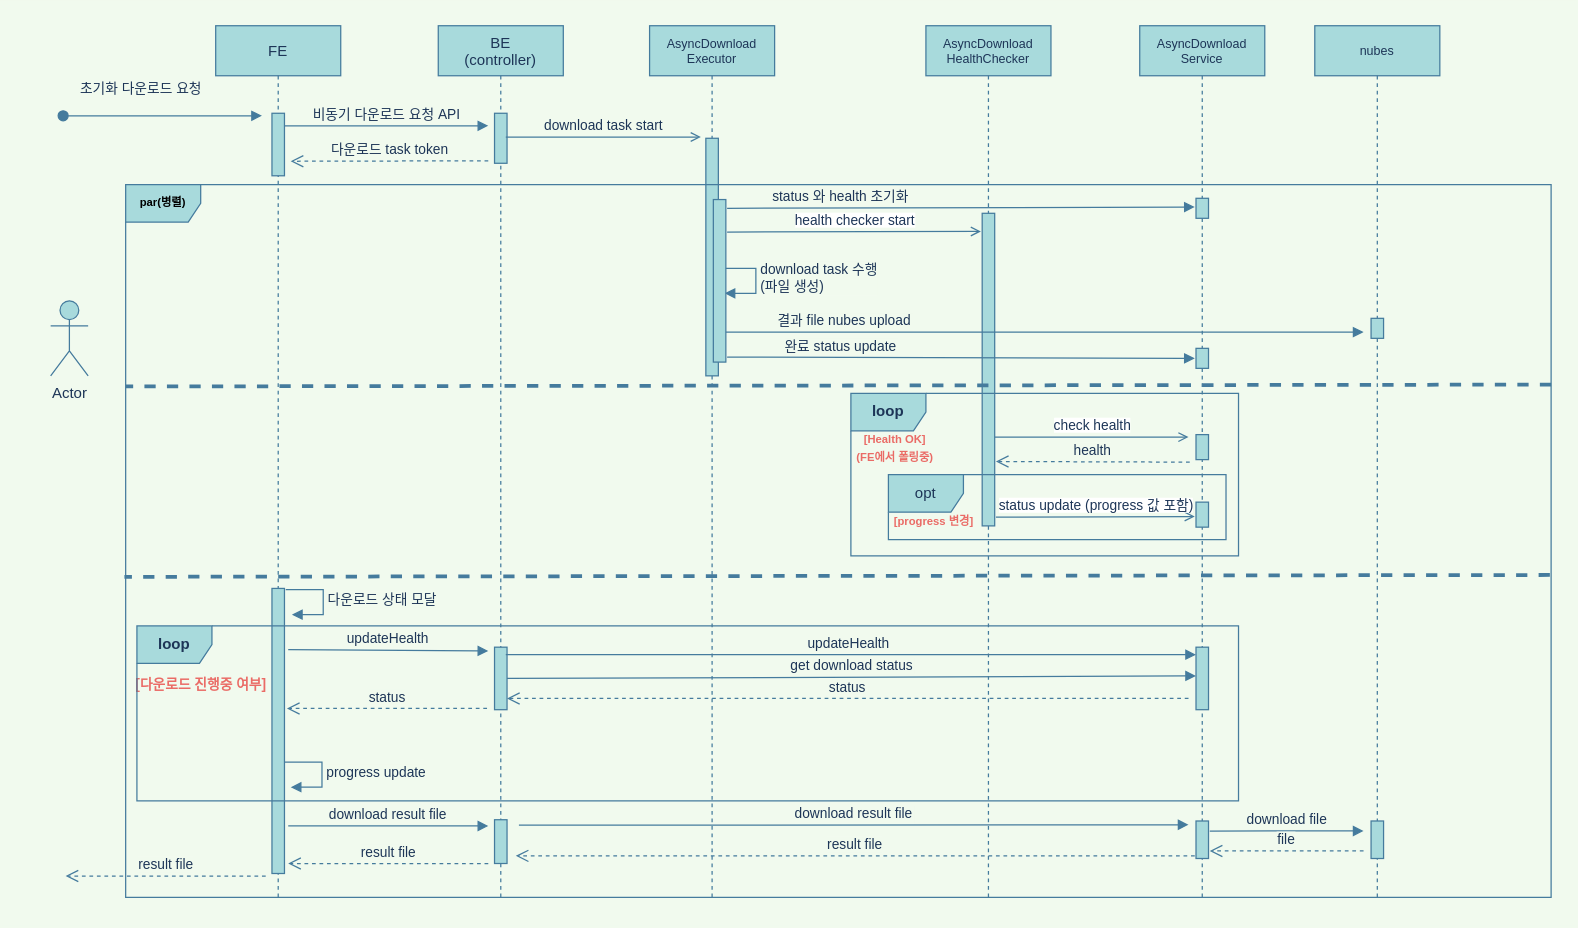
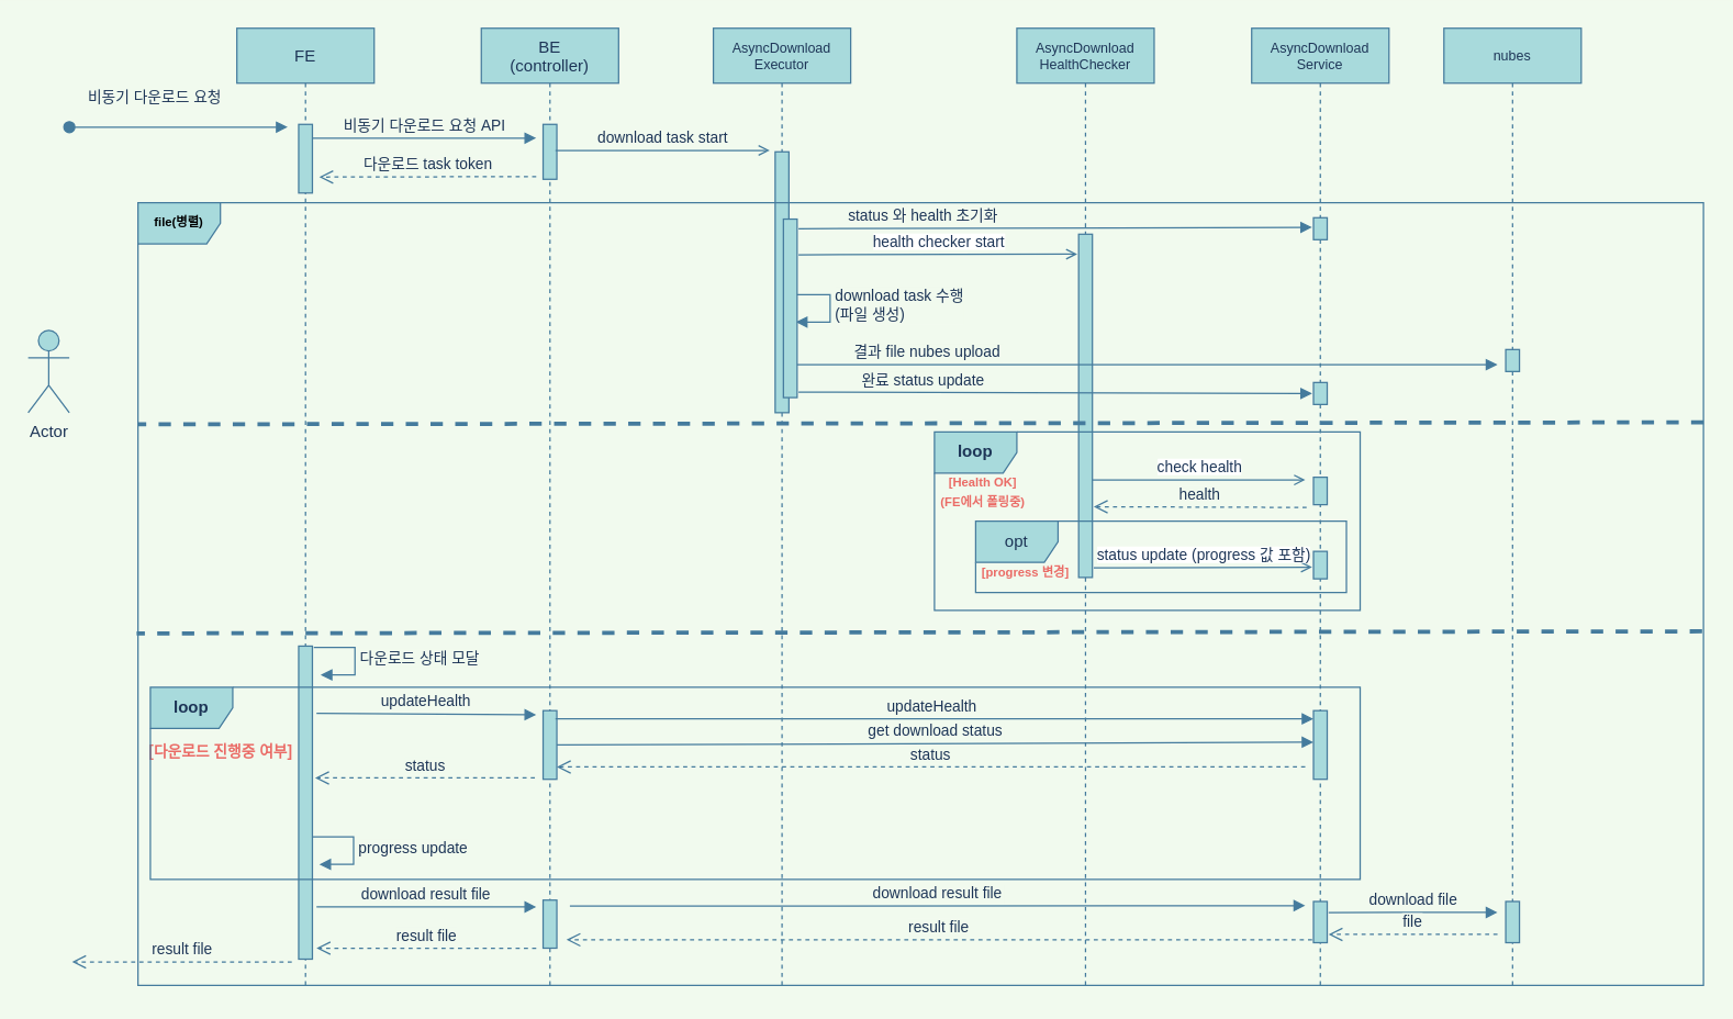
- <mxCell id="16" value="&lt;span style=&quot;font-size: 11px;&quot;&gt;초기화 다운로드 요청&lt;/span&gt;" style="text;html=1;align=center;verticalAlign=middle;resizable=0;points=[];autosize=1;strokeColor=none;fillColor=none;fontColor=#1D3557;" parent="1" vertex="1"><mxGeometry x="52" y="55" width="120" height="30" as="geometry" /></mxCell>
+ <mxCell id="16" value="&lt;span style=&quot;font-size: 11px;&quot;&gt;비동기 다운로드 요청&lt;/span&gt;" style="text;html=1;align=center;verticalAlign=middle;resizable=0;points=[];autosize=1;strokeColor=none;fillColor=none;fontColor=#1D3557;" parent="1" vertex="1"><mxGeometry x="52" y="55" width="120" height="30" as="geometry" /></mxCell>
- <mxCell id="60" value="&lt;font color=&quot;#000000&quot;&gt;&lt;b&gt;par(병렬)&lt;/b&gt;&lt;/font&gt;" style="shape=umlFrame;whiteSpace=wrap;html=1;fontSize=9;fontColor=#1D3557;fillColor=#A8DADC;strokeColor=#457B9D;" vertex="1" parent="1"><mxGeometry x="100" y="147" width="1140" height="570" as="geometry" /></mxCell>
+ <mxCell id="60" value="&lt;font color=&quot;#000000&quot;&gt;&lt;b&gt;file(병렬)&lt;/b&gt;&lt;/font&gt;" style="shape=umlFrame;whiteSpace=wrap;html=1;fontSize=9;fontColor=#1D3557;fillColor=#A8DADC;strokeColor=#457B9D;" vertex="1" parent="1"><mxGeometry x="100" y="147" width="1140" height="570" as="geometry" /></mxCell>
- <mxCell id="15" value="Actor" style="shape=umlActor;verticalLabelPosition=bottom;verticalAlign=top;html=1;outlineConnect=0;fillColor=#A8DADC;strokeColor=#457B9D;fontColor=#1D3557;" parent="1" vertex="1"><mxGeometry x="40" y="240" width="30" height="60" as="geometry" /></mxCell>
+ <mxCell id="15" value="Actor" style="shape=umlActor;verticalLabelPosition=bottom;verticalAlign=top;html=1;outlineConnect=0;fillColor=#A8DADC;strokeColor=#457B9D;fontColor=#1D3557;" parent="1" vertex="1"><mxGeometry x="20" y="240" width="30" height="60" as="geometry" /></mxCell>
